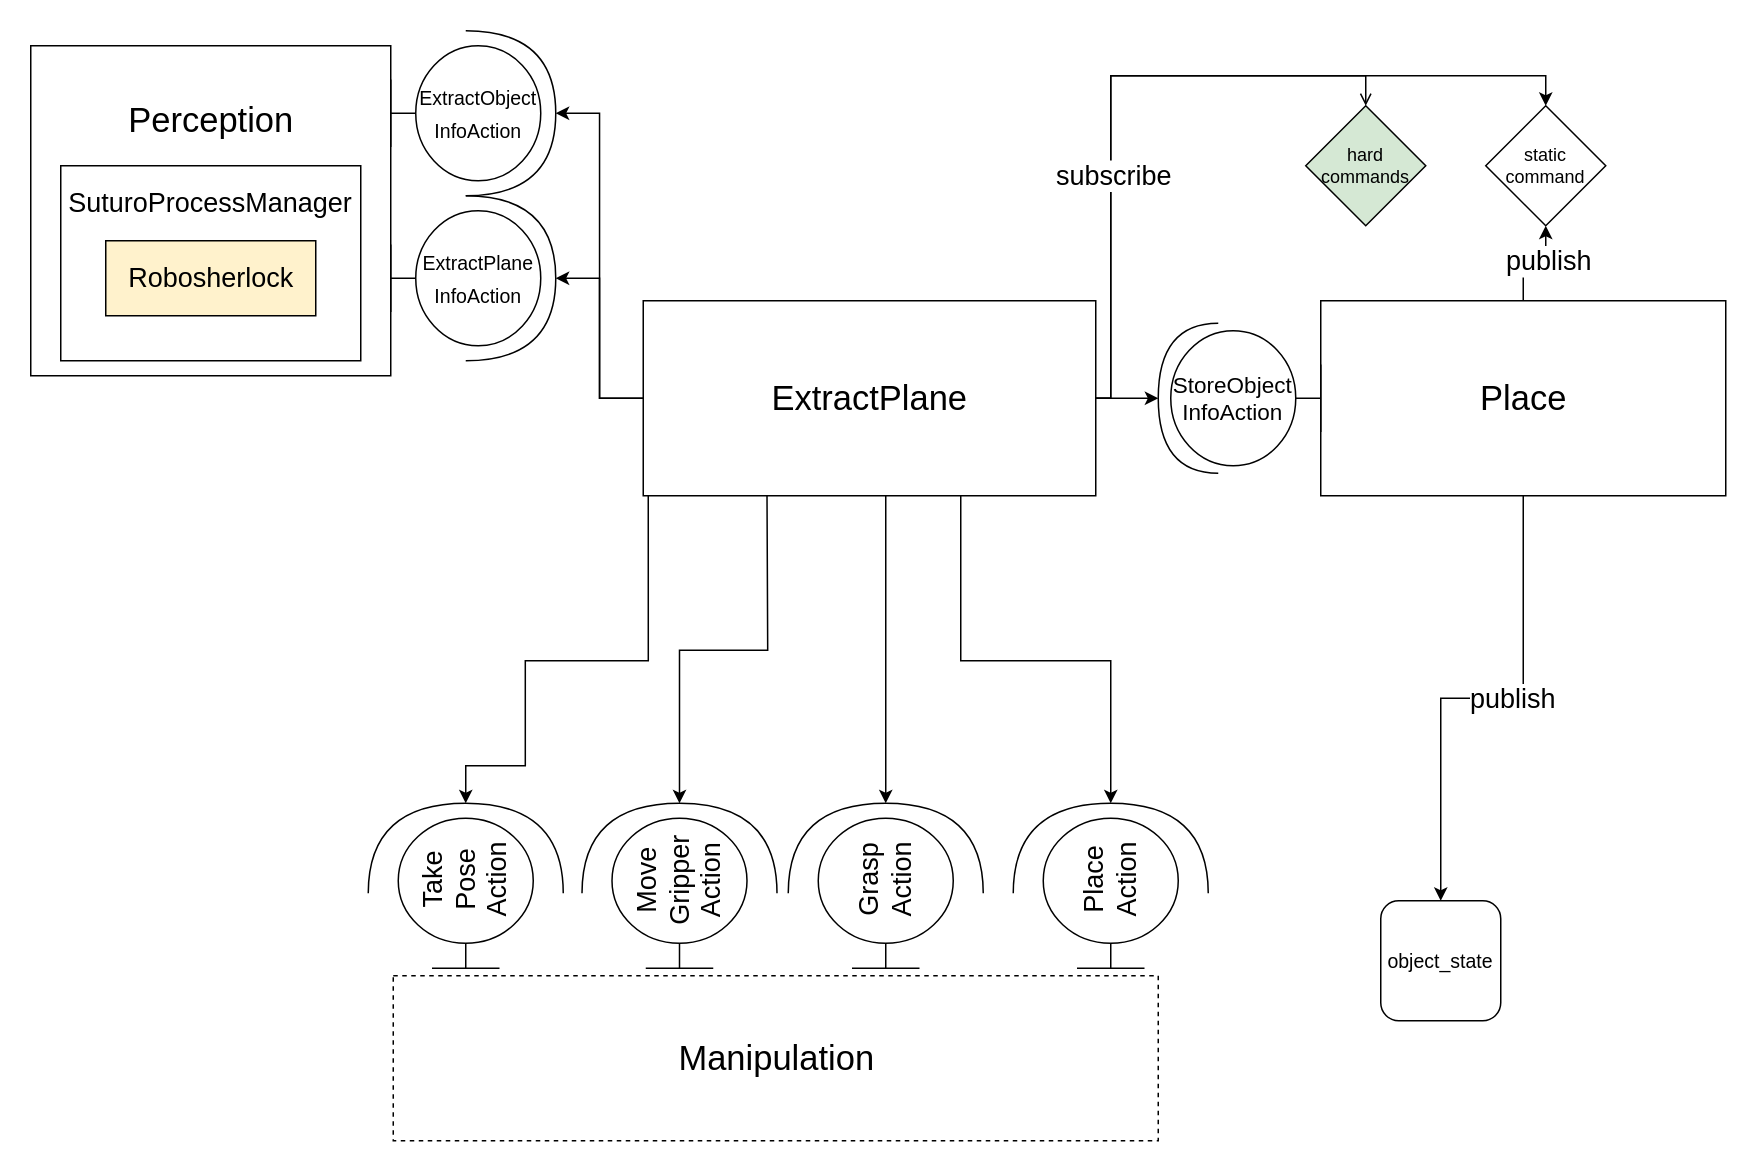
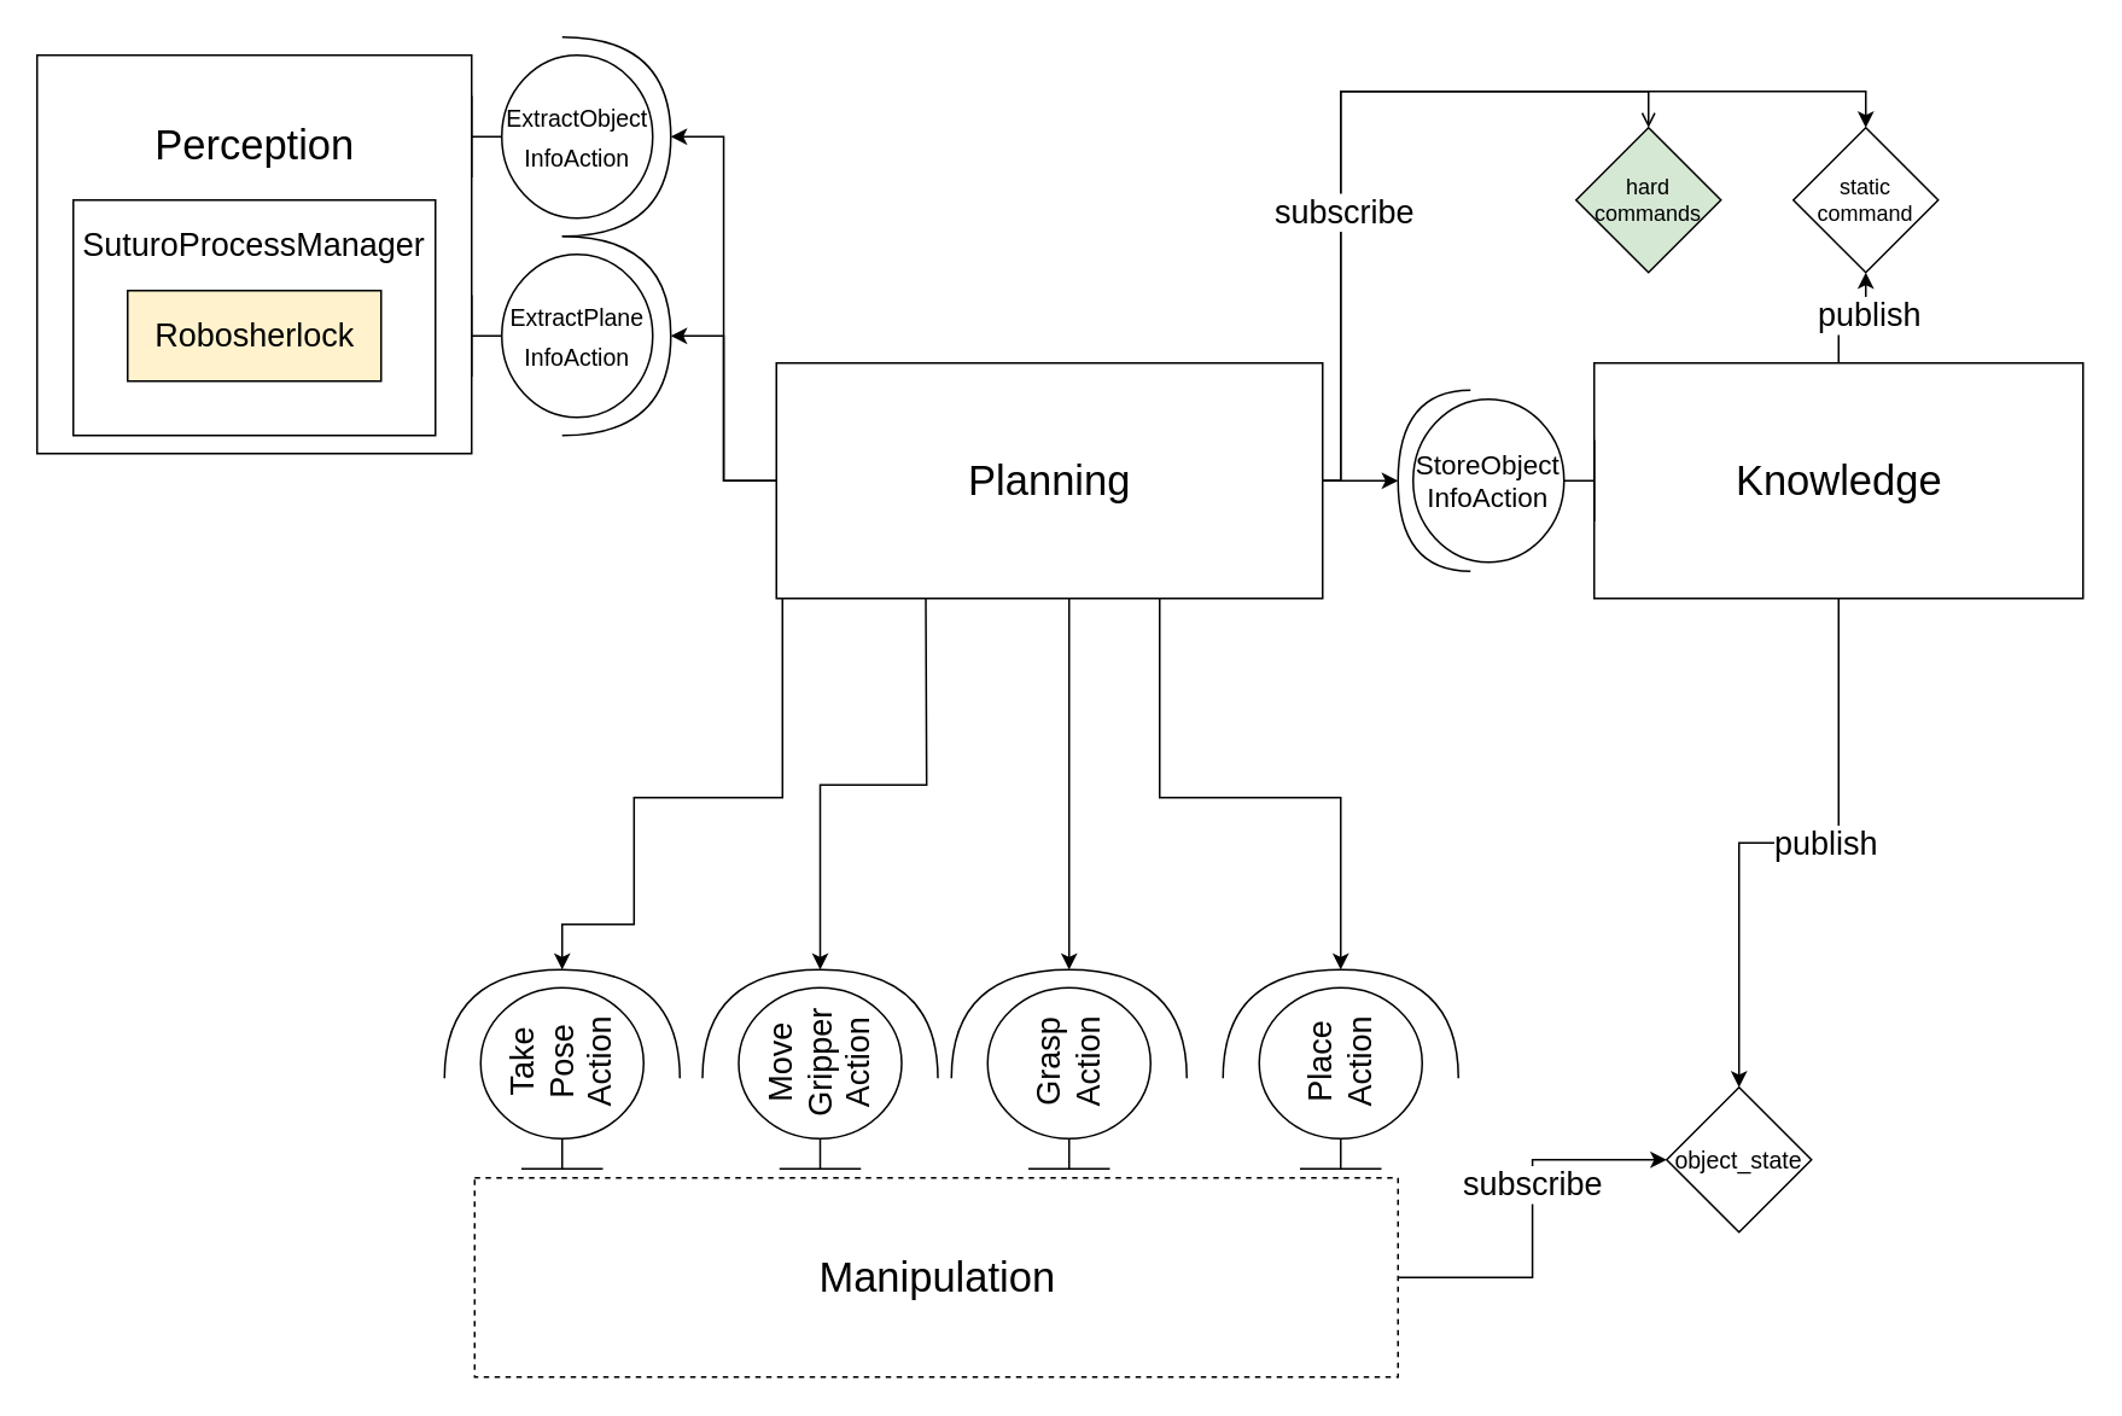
- <mxCell id="13" value="&lt;div style=&quot;font-size: 23px&quot;&gt;&lt;font style=&quot;font-size: 23px&quot;&gt;ExtractPlane&lt;/font&gt;&lt;/div&gt;" style="html=1;fontSize=18;" parent="1" vertex="1"><mxGeometry x="428.33" y="200" width="301.67" height="130" as="geometry" /></mxCell>
+ <mxCell id="13" value="&lt;div style=&quot;font-size: 23px&quot;&gt;&lt;font style=&quot;font-size: 23px&quot;&gt;Planning&lt;/font&gt;&lt;/div&gt;" style="html=1;fontSize=18;" parent="1" vertex="1"><mxGeometry x="428.33" y="200" width="301.67" height="130" as="geometry" /></mxCell>
- <mxCell id="33" value="&lt;div style=&quot;font-size: 23px&quot;&gt;Place&lt;/div&gt;" style="html=1;fontSize=18;" vertex="1" parent="1"><mxGeometry x="880" y="200" width="270" height="130" as="geometry" /></mxCell>
+ <mxCell id="33" value="&lt;div style=&quot;font-size: 23px&quot;&gt;Knowledge&lt;/div&gt;" style="html=1;fontSize=18;" vertex="1" parent="1"><mxGeometry x="880" y="200" width="270" height="130" as="geometry" /></mxCell>
- <mxCell id="38" value="&lt;div style=&quot;font-size: 13px&quot;&gt;&lt;font style=&quot;font-size: 13px&quot;&gt;object_state&lt;/font&gt;&lt;/div&gt;" style="whiteSpace=wrap;html=1;fontSize=18;rounded=1;" vertex="1" parent="1"><mxGeometry x="920" y="600" width="80" height="80" as="geometry" /></mxCell>
+ <mxCell id="38" value="&lt;div style=&quot;font-size: 13px&quot;&gt;&lt;font style=&quot;font-size: 13px&quot;&gt;object_state&lt;/font&gt;&lt;/div&gt;" style="rhombus;whiteSpace=wrap;html=1;fontSize=18;" vertex="1" parent="1"><mxGeometry x="920" y="600" width="80" height="80" as="geometry" /></mxCell>
+ <mxCell id="14" style="edgeStyle=orthogonalEdgeStyle;rounded=0;orthogonalLoop=1;jettySize=auto;html=1;fontSize=18;" edge="1" parent="1" source="16" target="38"><mxGeometry relative="1" as="geometry" /></mxCell>
+ <mxCell id="15" value="&lt;div&gt;subscribe&lt;/div&gt;" style="text;html=1;align=center;verticalAlign=middle;resizable=0;points=[];labelBackgroundColor=#ffffff;fontSize=18;" vertex="1" connectable="0" parent="14"><mxGeometry x="0.183" relative="1" as="geometry"><mxPoint as="offset" /></mxGeometry></mxCell>
